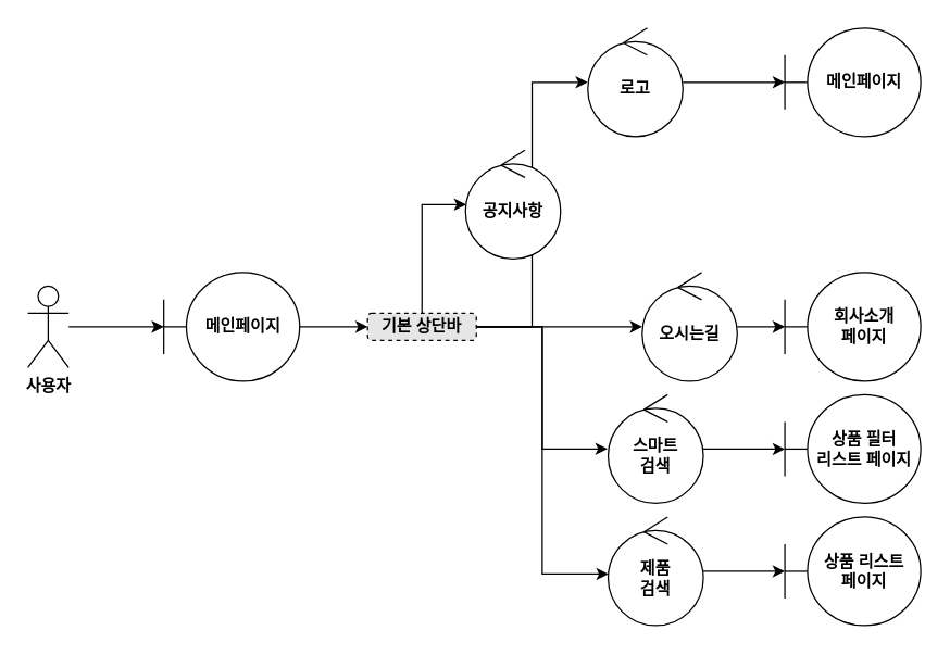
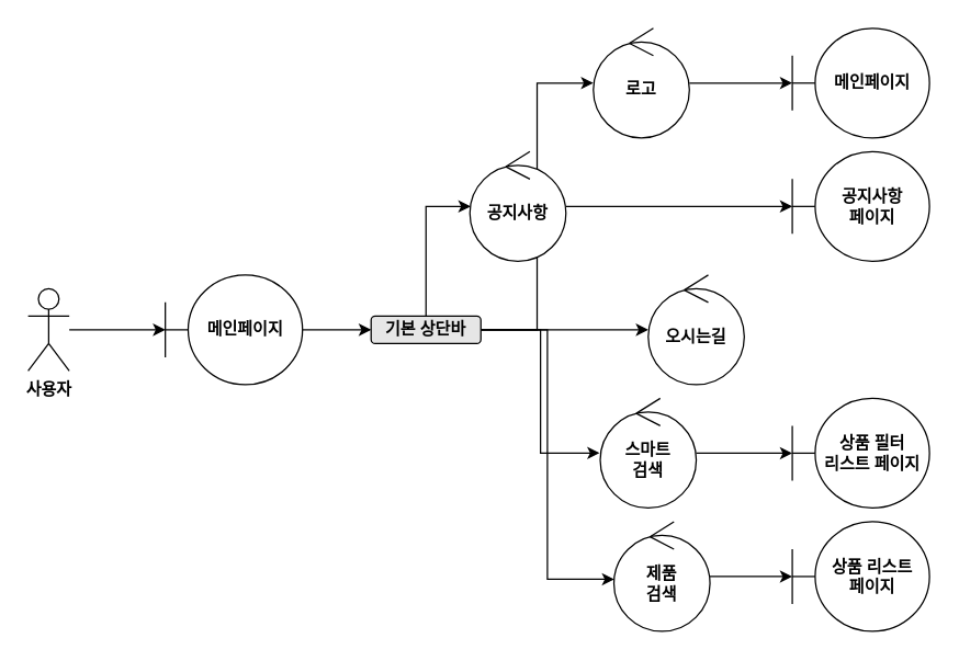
+ <mxCell id="15" value="" style="edgeStyle=orthogonalEdgeStyle;rounded=0;orthogonalLoop=1;jettySize=auto;html=1;" edge="1" parent="1" source="16" target="17"><mxGeometry relative="1" as="geometry" /></mxCell>
+ <mxCell id="17" value="&lt;b&gt;공지사항&lt;br&gt;페이지&lt;br&gt;&lt;/b&gt;" style="shape=umlBoundary;whiteSpace=wrap;html=1;" vertex="1" parent="1"><mxGeometry x="577" y="110" width="100" height="80" as="geometry" /></mxCell>
- <mxCell id="11" value="&lt;b&gt;기본 상단바&lt;/b&gt;" style="rounded=1;whiteSpace=wrap;html=1;fillColor=#E6E6E6;dashed=1;" vertex="1" parent="1"><mxGeometry x="270" y="230" width="80" height="20" as="geometry" /></mxCell>
+ <mxCell id="11" value="&lt;b&gt;기본 상단바&lt;/b&gt;" style="rounded=1;whiteSpace=wrap;html=1;fillColor=#E6E6E6;" vertex="1" parent="1"><mxGeometry x="270" y="230" width="80" height="20" as="geometry" /></mxCell>
- <mxCell id="19" value="" style="edgeStyle=orthogonalEdgeStyle;rounded=0;orthogonalLoop=1;jettySize=auto;html=1;" edge="1" parent="1" source="20" target="18"><mxGeometry relative="1" as="geometry" /></mxCell>
- <mxCell id="18" value="&lt;b&gt;회사소개&lt;br&gt;페이지&lt;br&gt;&lt;/b&gt;" style="shape=umlBoundary;whiteSpace=wrap;html=1;" vertex="1" parent="1"><mxGeometry x="577" y="200" width="100" height="80" as="geometry" /></mxCell>
- <mxCell id="22" value="&lt;b&gt;스마트&lt;br&gt;검색&lt;br&gt;&lt;/b&gt;" style="ellipse;shape=umlControl;whiteSpace=wrap;html=1;fillColor=#FFFFFF;" vertex="1" parent="1"><mxGeometry x="447" y="290" width="70" height="80" as="geometry" /></mxCell>
+ <mxCell id="22" value="&lt;b&gt;스마트&lt;br&gt;검색&lt;br&gt;&lt;/b&gt;" style="ellipse;shape=umlControl;whiteSpace=wrap;html=1;fillColor=#FFFFFF;" vertex="1" parent="1"><mxGeometry x="437" y="290" width="70" height="80" as="geometry" /></mxCell>
